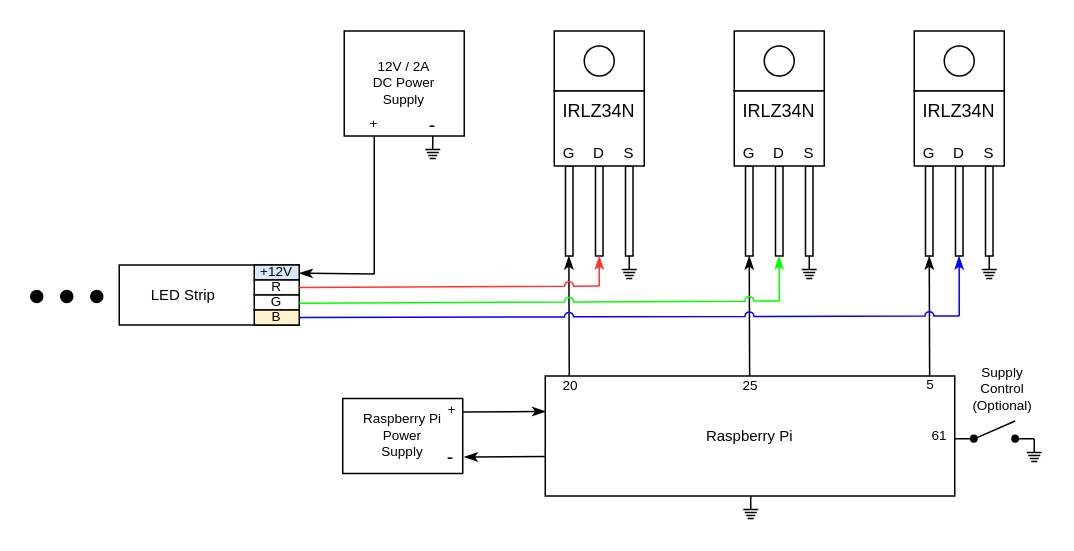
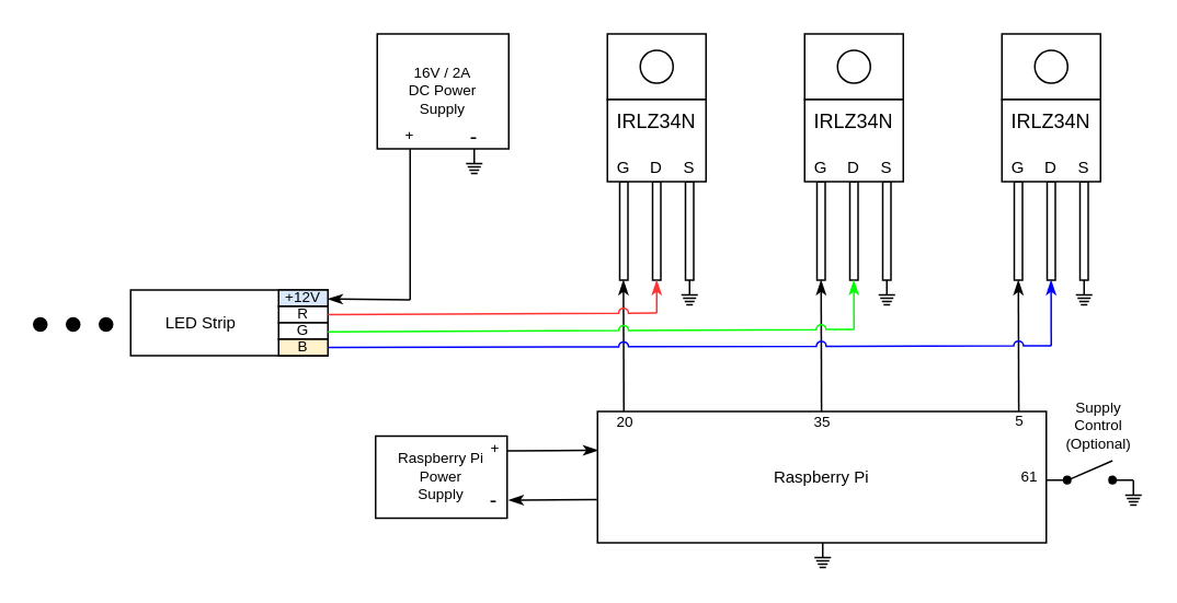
- <mxCell id="44" value="12V / 2A&lt;br&gt;DC Power&lt;br&gt;Supply" style="rounded=0;whiteSpace=wrap;html=1;fontSize=9;align=center;fillColor=#FFFFFF;" vertex="1" parent="1"><mxGeometry x="229" y="20" width="80" height="70" as="geometry" /></mxCell>
+ <mxCell id="44" value="16V / 2A&lt;br&gt;DC Power&lt;br&gt;Supply" style="rounded=0;whiteSpace=wrap;html=1;fontSize=9;align=center;fillColor=#FFFFFF;" vertex="1" parent="1"><mxGeometry x="229" y="20" width="80" height="70" as="geometry" /></mxCell>
- <mxCell id="91" value="25" style="text;html=1;strokeColor=none;fillColor=none;align=center;verticalAlign=middle;whiteSpace=wrap;rounded=0;fontSize=9;" vertex="1" parent="1"><mxGeometry x="491" y="251" width="18" height="11" as="geometry" /></mxCell>
+ <mxCell id="91" value="35" style="text;html=1;strokeColor=none;fillColor=none;align=center;verticalAlign=middle;whiteSpace=wrap;rounded=0;fontSize=9;" vertex="1" parent="1"><mxGeometry x="491" y="251" width="18" height="11" as="geometry" /></mxCell>
